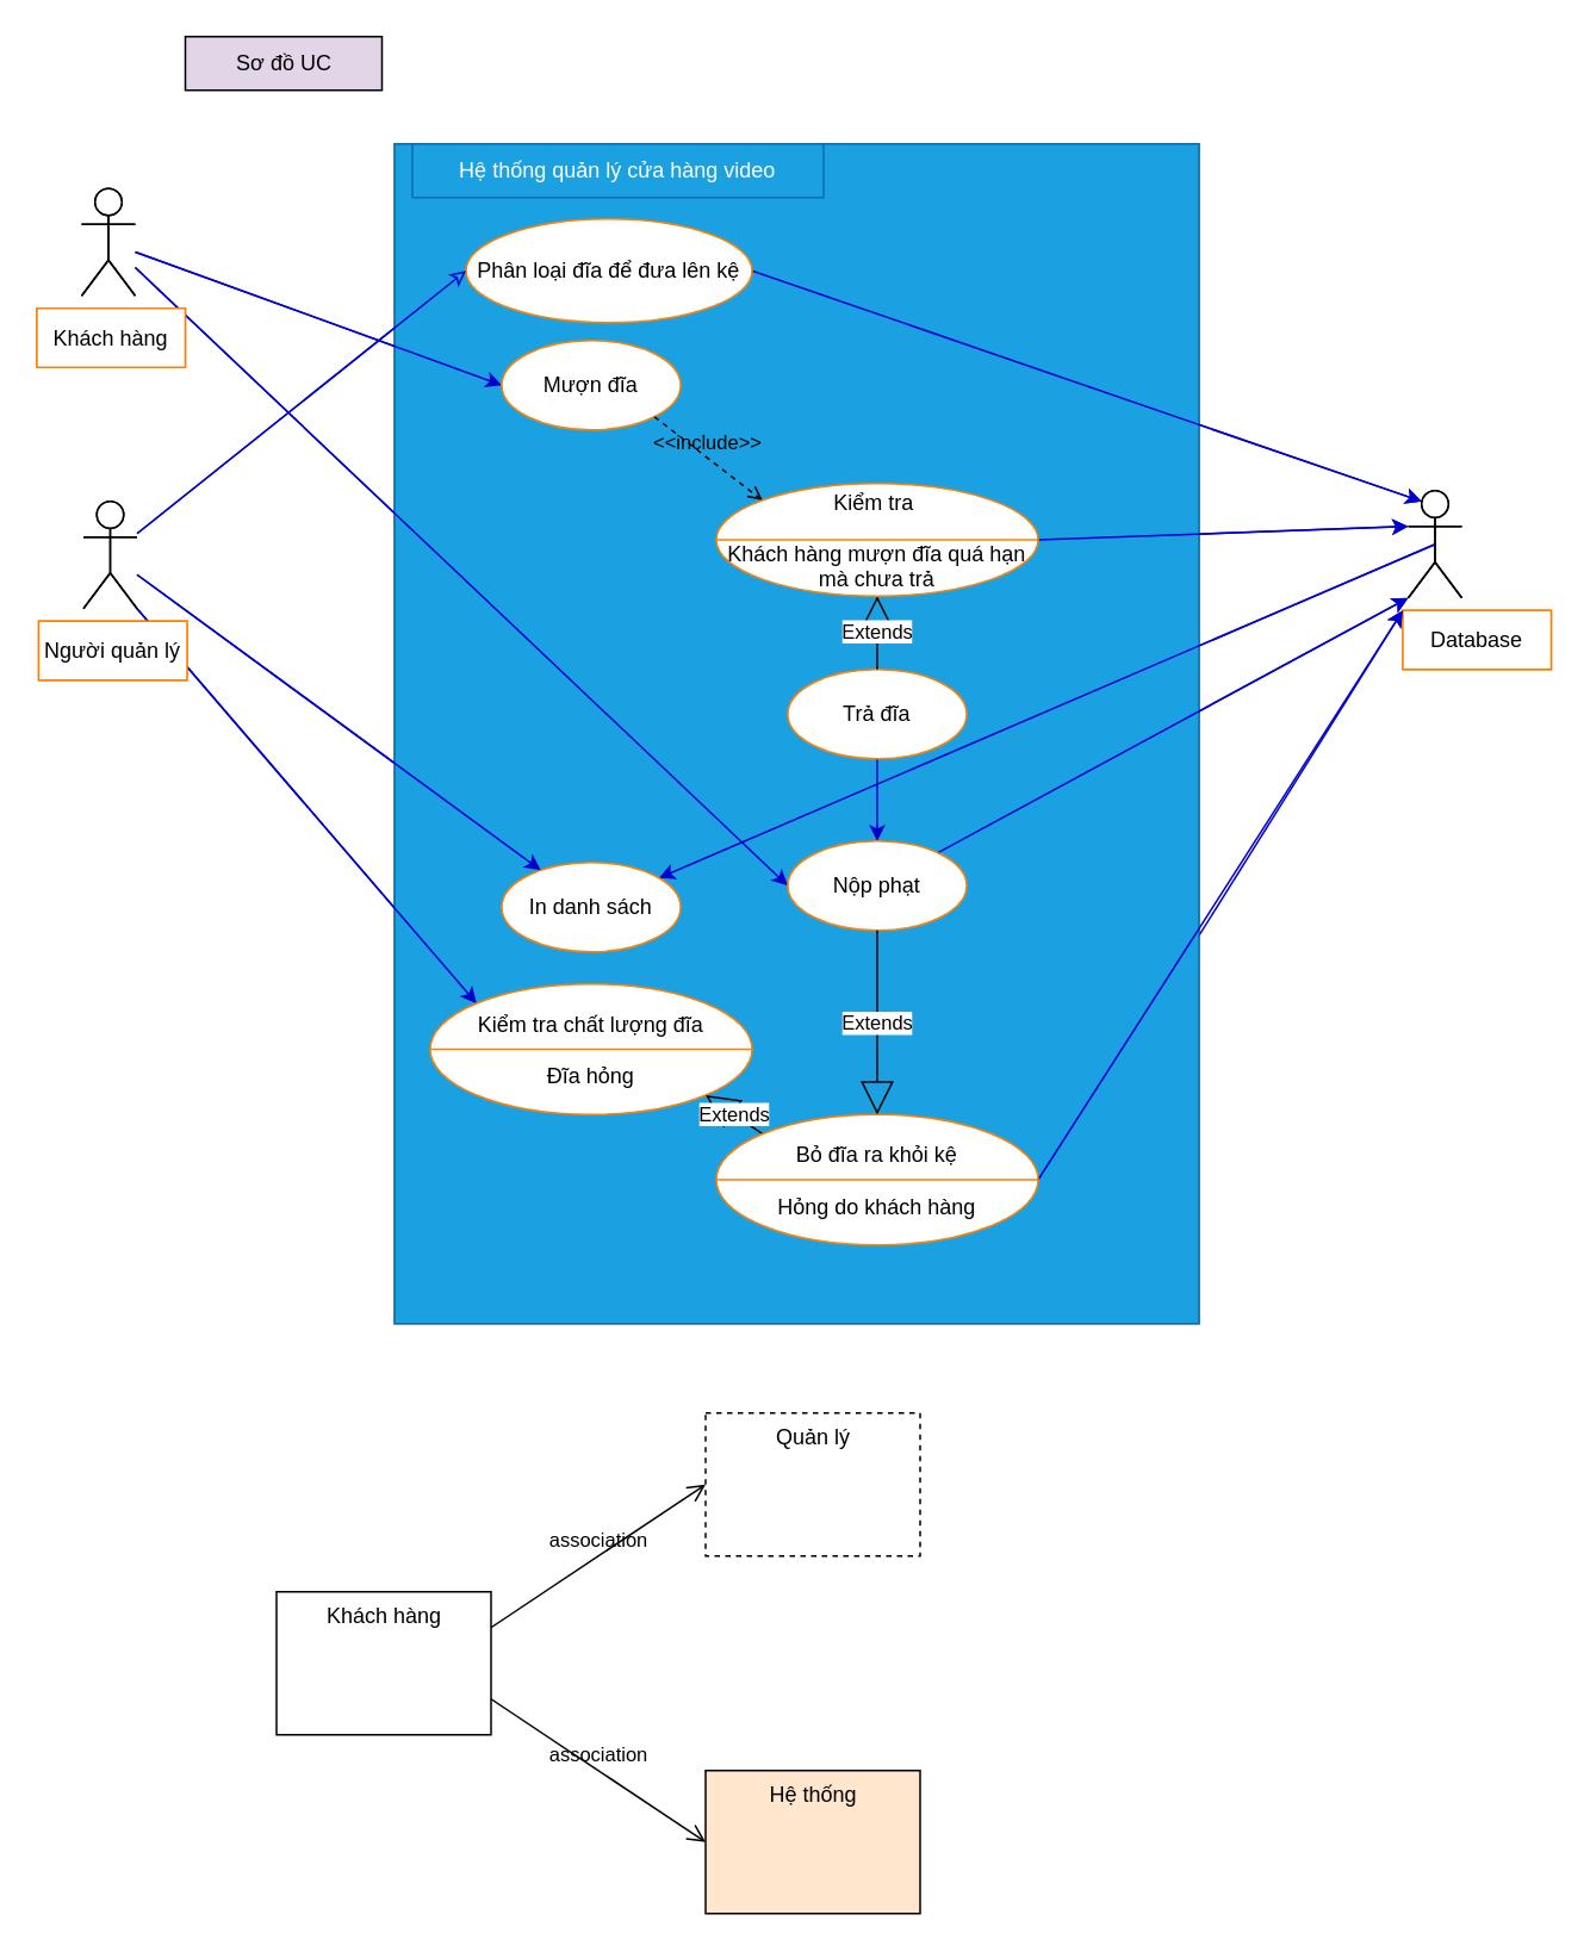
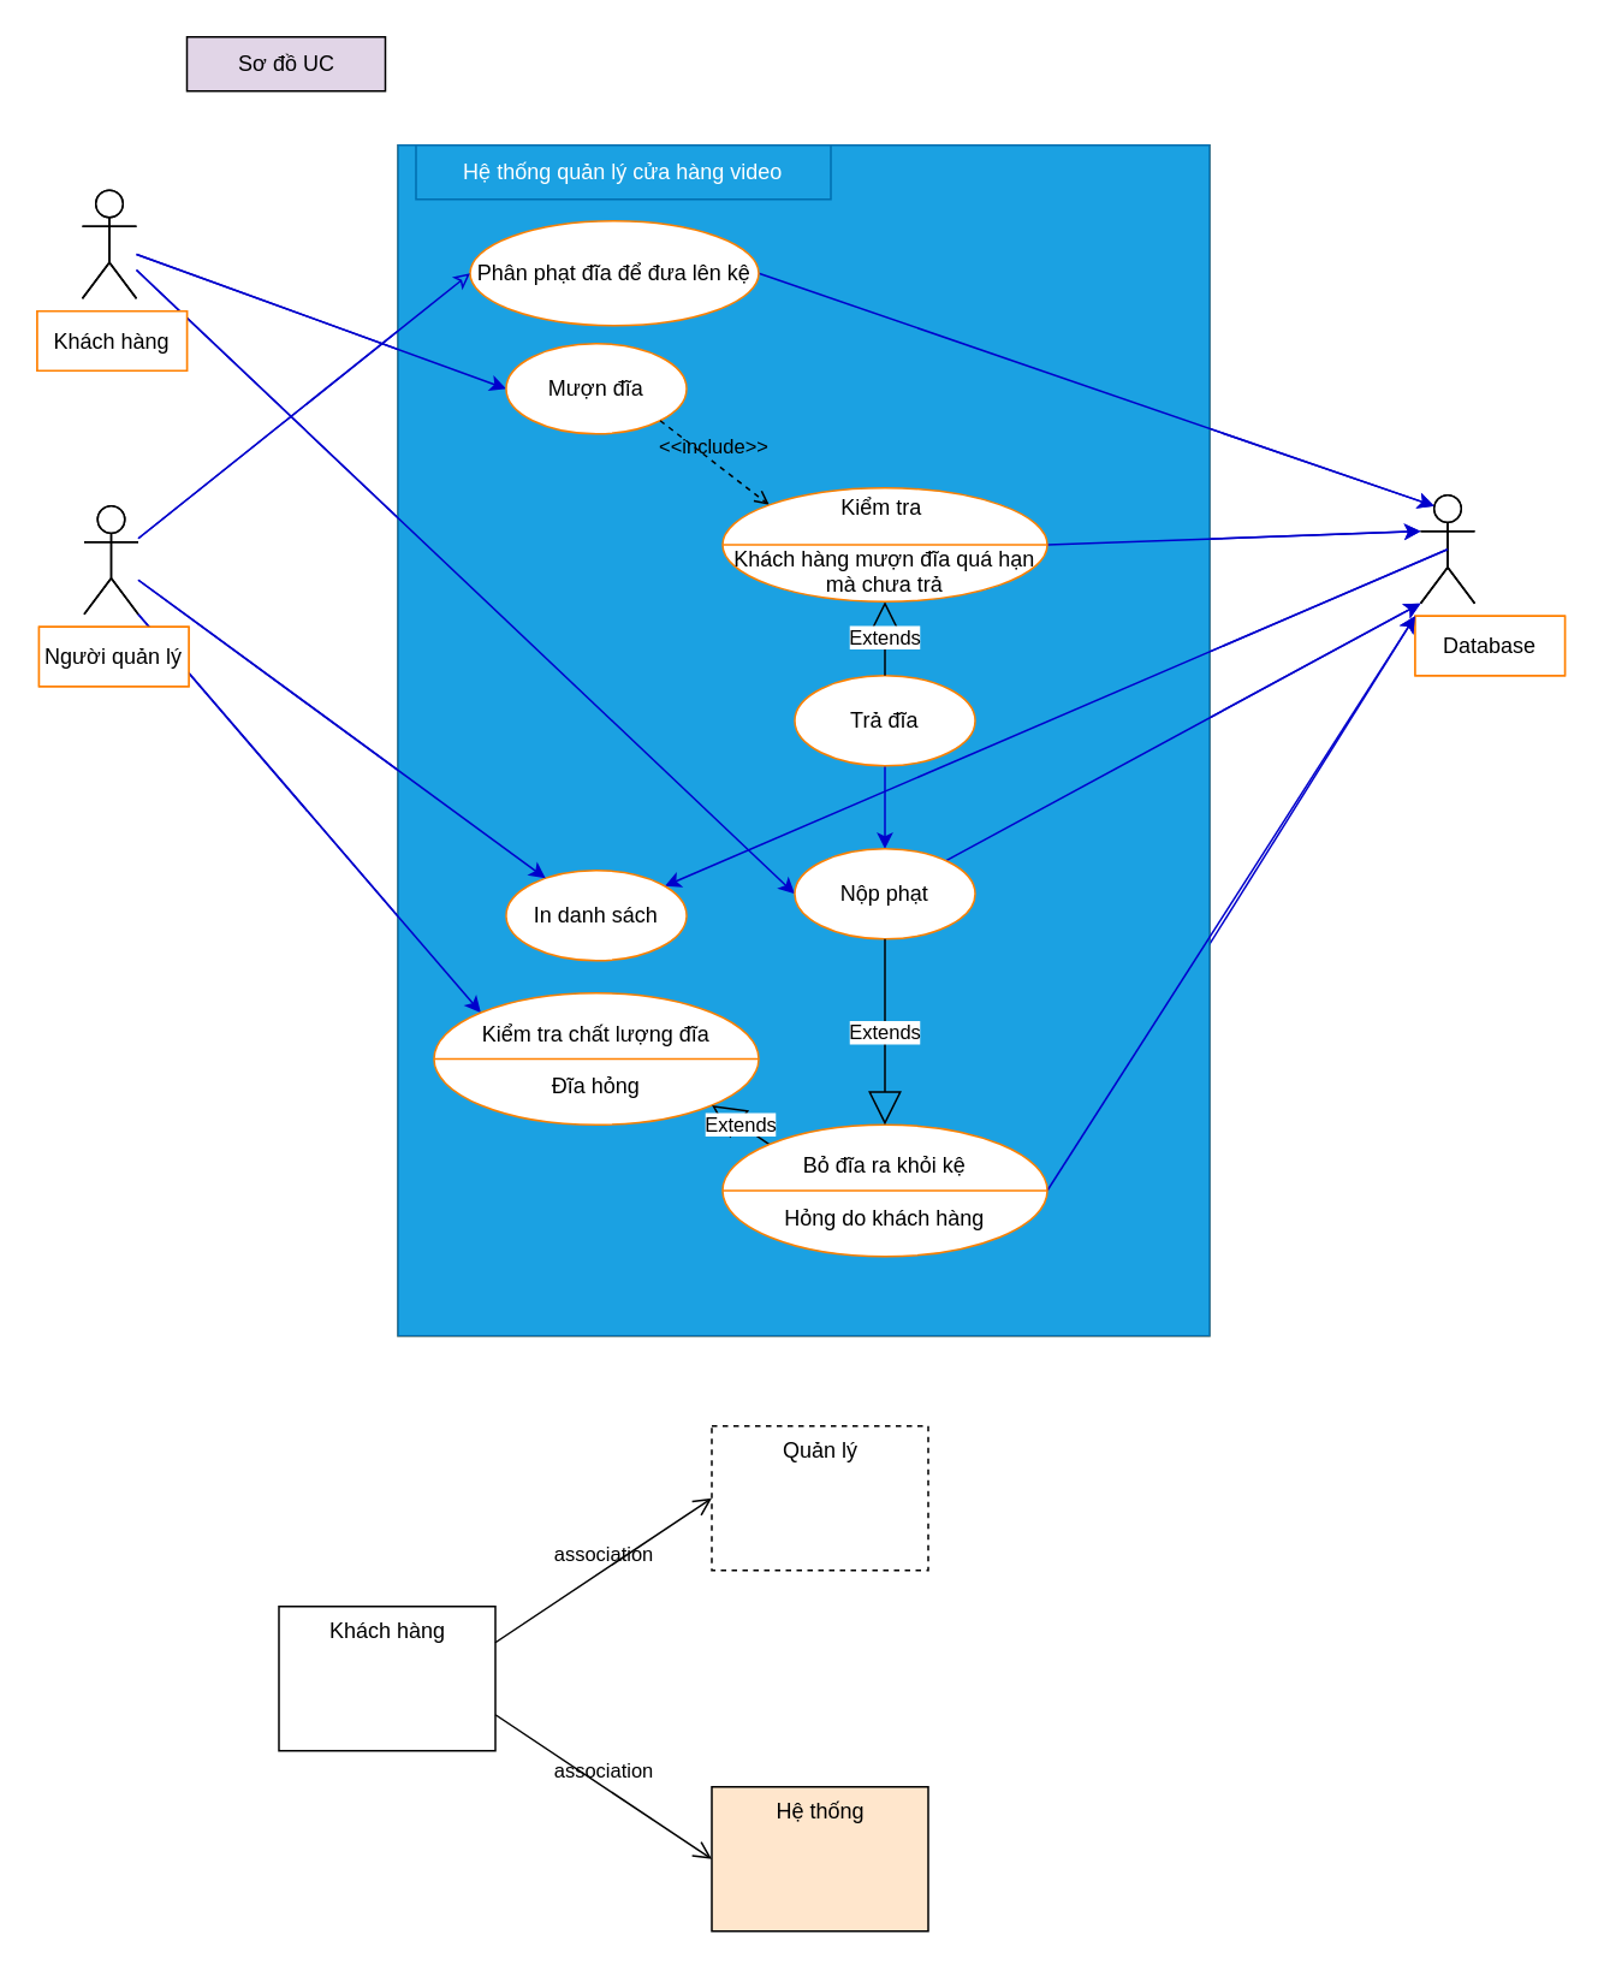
- <mxCell id="42" value="Phân loại đĩa để đưa lên kệ" style="ellipse;whiteSpace=wrap;html=1;strokeColor=#FF8000;" vertex="1" parent="1"><mxGeometry x="260" y="122" width="160" height="58" as="geometry" /></mxCell>
+ <mxCell id="42" value="Phân phạt đĩa để đưa lên kệ" style="ellipse;whiteSpace=wrap;html=1;strokeColor=#FF8000;" vertex="1" parent="1"><mxGeometry x="260" y="122" width="160" height="58" as="geometry" /></mxCell>
